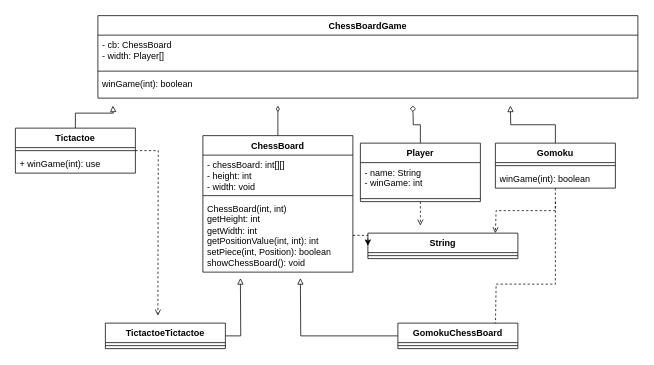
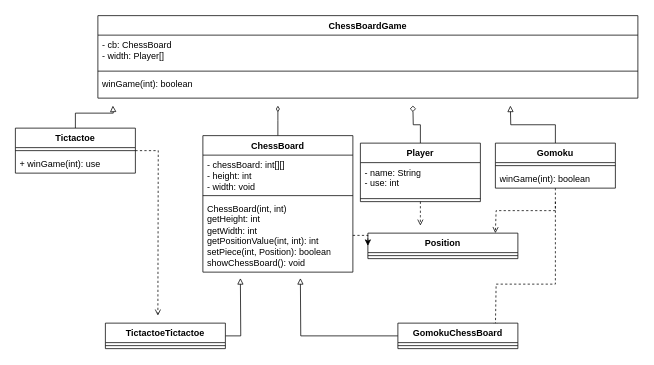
- <mxCell id="14" value="- name: String&lt;div&gt;- winGame: int&lt;/div&gt;" style="text;strokeColor=none;fillColor=none;align=left;verticalAlign=top;spacingLeft=4;spacingRight=4;overflow=hidden;rotatable=0;points=[[0,0.5],[1,0.5]];portConstraint=eastwest;whiteSpace=wrap;html=1;" vertex="1" parent="13"><mxGeometry y="26" width="160" height="44" as="geometry" /></mxCell>
+ <mxCell id="14" value="- name: String&lt;div&gt;- use: int&lt;/div&gt;" style="text;strokeColor=none;fillColor=none;align=left;verticalAlign=top;spacingLeft=4;spacingRight=4;overflow=hidden;rotatable=0;points=[[0,0.5],[1,0.5]];portConstraint=eastwest;whiteSpace=wrap;html=1;" vertex="1" parent="13"><mxGeometry y="26" width="160" height="44" as="geometry" /></mxCell>
- <mxCell id="25" value="String" style="swimlane;fontStyle=1;align=center;verticalAlign=top;childLayout=stackLayout;horizontal=1;startSize=26;horizontalStack=0;resizeParent=1;resizeParentMax=0;resizeLast=0;collapsible=1;marginBottom=0;whiteSpace=wrap;html=1;" vertex="1" parent="1"><mxGeometry x="490" y="310" width="200" height="34" as="geometry" /></mxCell>
+ <mxCell id="25" value="Position" style="swimlane;fontStyle=1;align=center;verticalAlign=top;childLayout=stackLayout;horizontal=1;startSize=26;horizontalStack=0;resizeParent=1;resizeParentMax=0;resizeLast=0;collapsible=1;marginBottom=0;whiteSpace=wrap;html=1;" vertex="1" parent="1"><mxGeometry x="490" y="310" width="200" height="34" as="geometry" /></mxCell>
